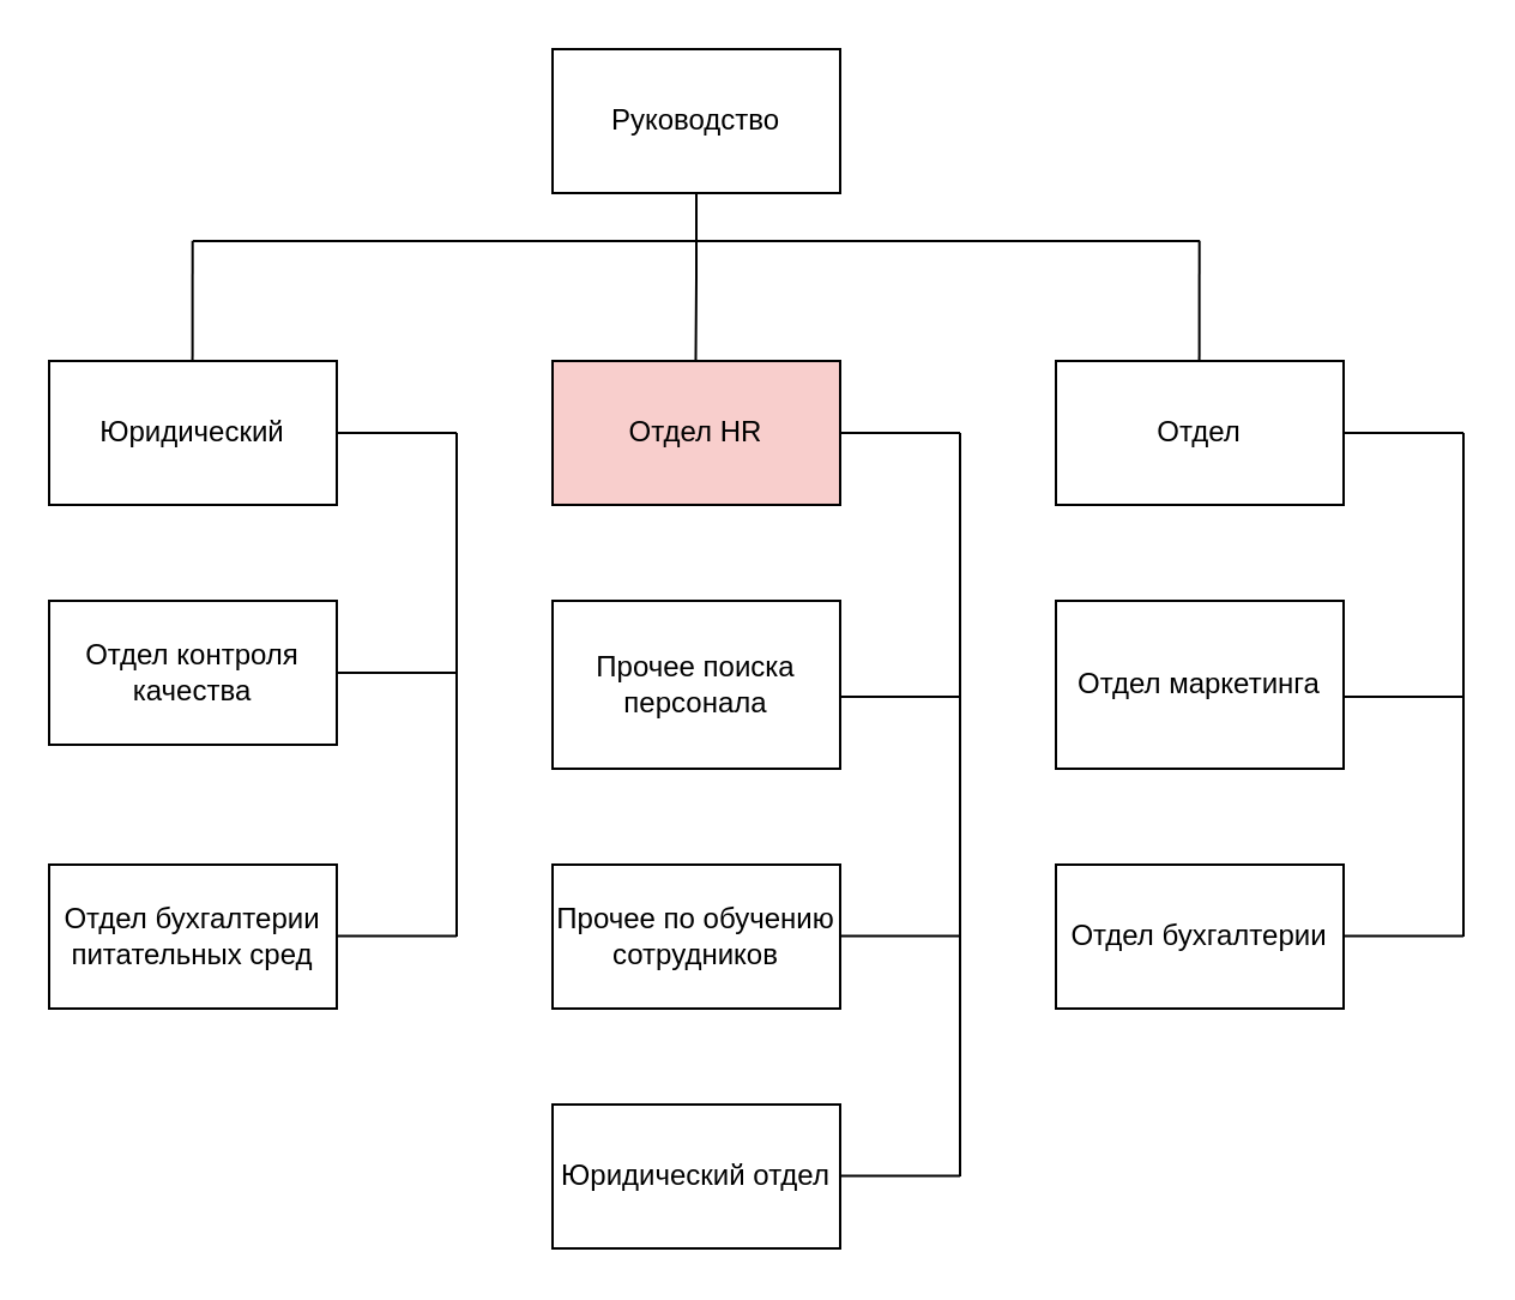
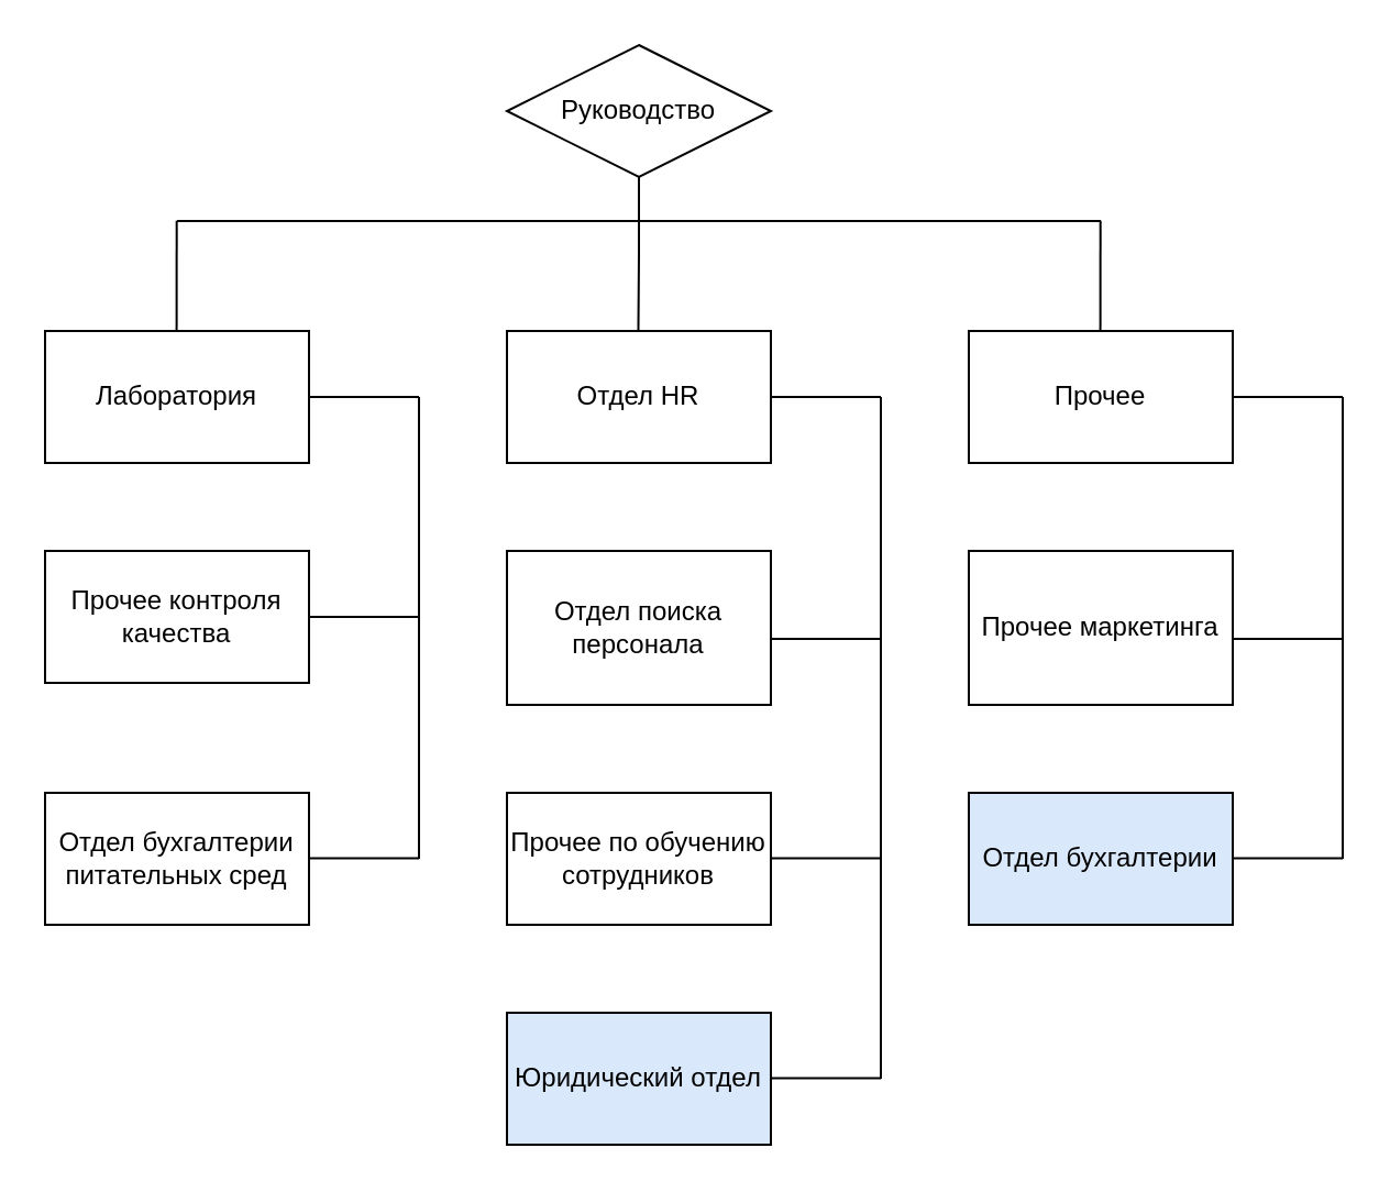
- <mxCell id="3" value="Руководство" style="rounded=0;whiteSpace=wrap;html=1;" vertex="1" parent="1"><mxGeometry x="230" y="20" width="120" height="60" as="geometry" /></mxCell>
+ <mxCell id="3" value="Руководство" style="rhombus;whiteSpace=wrap;html=1;" vertex="1" parent="1"><mxGeometry x="230" y="20" width="120" height="60" as="geometry" /></mxCell>
- <mxCell id="4" value="Юридический" style="rounded=0;whiteSpace=wrap;html=1;" vertex="1" parent="1"><mxGeometry x="20" y="150" width="120" height="60" as="geometry" /></mxCell>
+ <mxCell id="4" value="Лаборатория" style="rounded=0;whiteSpace=wrap;html=1;" vertex="1" parent="1"><mxGeometry x="20" y="150" width="120" height="60" as="geometry" /></mxCell>
- <mxCell id="5" value="Отдел HR" style="rounded=0;whiteSpace=wrap;html=1;fillColor=#f8cecc;" vertex="1" parent="1"><mxGeometry x="230" y="150" width="120" height="60" as="geometry" /></mxCell>
+ <mxCell id="5" value="Отдел HR" style="rounded=0;whiteSpace=wrap;html=1;" vertex="1" parent="1"><mxGeometry x="230" y="150" width="120" height="60" as="geometry" /></mxCell>
- <mxCell id="6" value="Отдел" style="rounded=0;whiteSpace=wrap;html=1;" vertex="1" parent="1"><mxGeometry x="440" y="150" width="120" height="60" as="geometry" /></mxCell>
+ <mxCell id="6" value="Прочее" style="rounded=0;whiteSpace=wrap;html=1;" vertex="1" parent="1"><mxGeometry x="440" y="150" width="120" height="60" as="geometry" /></mxCell>
- <mxCell id="7" value="Отдел контроля качества" style="rounded=0;whiteSpace=wrap;html=1;" vertex="1" parent="1"><mxGeometry x="20" y="250" width="120" height="60" as="geometry" /></mxCell>
+ <mxCell id="7" value="Прочее контроля качества" style="rounded=0;whiteSpace=wrap;html=1;" vertex="1" parent="1"><mxGeometry x="20" y="250" width="120" height="60" as="geometry" /></mxCell>
- <mxCell id="12" value="Прочее поиска персонала" style="rounded=0;whiteSpace=wrap;html=1;" vertex="1" parent="1"><mxGeometry x="230" y="250" width="120" height="70" as="geometry" /></mxCell>
+ <mxCell id="12" value="Отдел поиска персонала" style="rounded=0;whiteSpace=wrap;html=1;" vertex="1" parent="1"><mxGeometry x="230" y="250" width="120" height="70" as="geometry" /></mxCell>
- <mxCell id="24" value="Отдел маркетинга" style="rounded=0;whiteSpace=wrap;html=1;" vertex="1" parent="1"><mxGeometry x="440" y="250" width="120" height="70" as="geometry" /></mxCell>
+ <mxCell id="24" value="Прочее маркетинга" style="rounded=0;whiteSpace=wrap;html=1;" vertex="1" parent="1"><mxGeometry x="440" y="250" width="120" height="70" as="geometry" /></mxCell>
- <mxCell id="25" value="Отдел бухгалтерии" style="rounded=0;whiteSpace=wrap;html=1;" vertex="1" parent="1"><mxGeometry x="440" y="360" width="120" height="60" as="geometry" /></mxCell>
+ <mxCell id="25" value="Отдел бухгалтерии" style="rounded=0;whiteSpace=wrap;html=1;fillColor=#dae8fc;" vertex="1" parent="1"><mxGeometry x="440" y="360" width="120" height="60" as="geometry" /></mxCell>
- <mxCell id="14" value="Юридический отдел" style="rounded=0;whiteSpace=wrap;html=1;" vertex="1" parent="1"><mxGeometry x="230" y="460" width="120" height="60" as="geometry" /></mxCell>
+ <mxCell id="14" value="Юридический отдел" style="rounded=0;whiteSpace=wrap;html=1;fillColor=#dae8fc;" vertex="1" parent="1"><mxGeometry x="230" y="460" width="120" height="60" as="geometry" /></mxCell>
